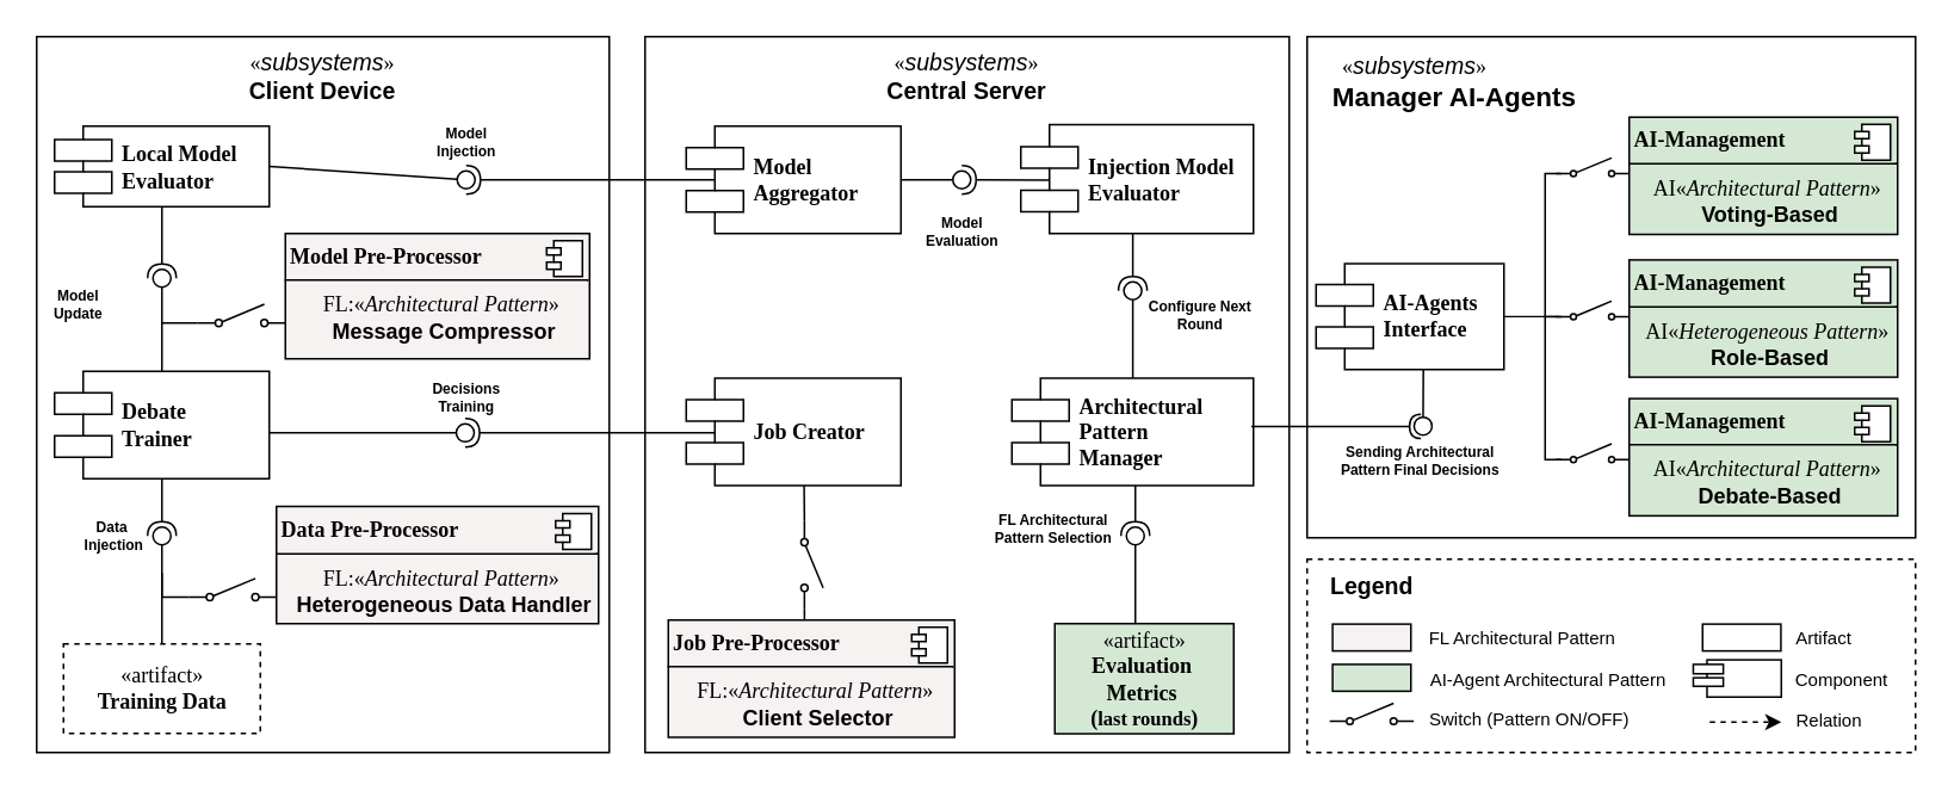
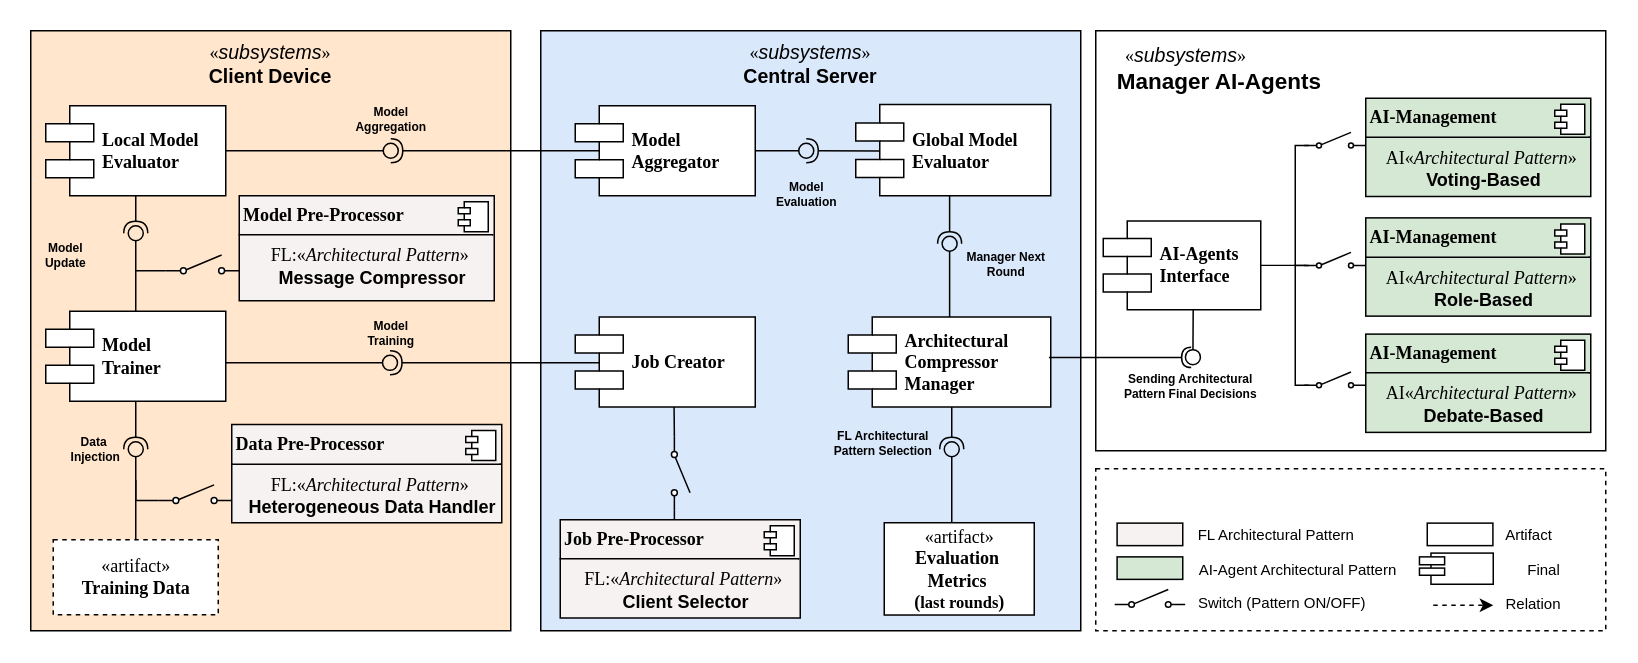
- <mxCell id="59" value="Model&lt;div&gt;Injection&lt;/div&gt;" style="text;align=center;fontStyle=1;verticalAlign=middle;spacingLeft=3;spacingRight=3;strokeColor=none;rotatable=0;points=[[0,0.5],[1,0.5]];portConstraint=eastwest;html=1;fontSize=8;" vertex="1" parent="1"><mxGeometry x="245" y="65.75" width="30" height="26" as="geometry" /></mxCell>
+ <mxCell id="59" value="Model&lt;div&gt;Aggregation&lt;/div&gt;" style="text;align=center;fontStyle=1;verticalAlign=middle;spacingLeft=3;spacingRight=3;strokeColor=none;rotatable=0;points=[[0,0.5],[1,0.5]];portConstraint=eastwest;html=1;fontSize=8;" vertex="1" parent="1"><mxGeometry x="245" y="65.75" width="30" height="26" as="geometry" /></mxCell>
- <mxCell id="6" value="&lt;b&gt;Local Model &lt;br&gt;Evaluator&lt;/b&gt;" style="shape=component;align=left;spacingLeft=36;rounded=0;shadow=0;comic=0;labelBackgroundColor=none;strokeWidth=1;fontFamily=CMU Serif;fontSize=12;html=1;" parent="1" vertex="1"><mxGeometry x="30" y="70" width="120" height="45" as="geometry" /></mxCell>
+ <mxCell id="6" value="&lt;b&gt;Local Model &lt;br&gt;Evaluator&lt;/b&gt;" style="shape=component;align=left;spacingLeft=36;rounded=0;shadow=0;comic=0;labelBackgroundColor=none;strokeWidth=1;fontFamily=CMU Serif;fontSize=12;html=1;" parent="1" vertex="1"><mxGeometry x="30" y="70" width="120" height="60" as="geometry" /></mxCell>
- <mxCell id="69" value="&lt;b&gt;Injection Model&lt;/b&gt;&lt;div&gt;&lt;b&gt;Evaluator&lt;/b&gt;&lt;/div&gt;" style="shape=component;align=left;spacingLeft=36;rounded=0;shadow=0;comic=0;labelBackgroundColor=none;strokeWidth=1;fontFamily=CMU Serif;fontSize=12;html=1;" vertex="1" parent="1"><mxGeometry x="570" y="69.22" width="130" height="60.78" as="geometry" /></mxCell>
+ <mxCell id="69" value="&lt;b&gt;Global Model&lt;/b&gt;&lt;div&gt;&lt;b&gt;Evaluator&lt;/b&gt;&lt;/div&gt;" style="shape=component;align=left;spacingLeft=36;rounded=0;shadow=0;comic=0;labelBackgroundColor=none;strokeWidth=1;fontFamily=CMU Serif;fontSize=12;html=1;" vertex="1" parent="1"><mxGeometry x="570" y="69.22" width="130" height="60.78" as="geometry" /></mxCell>
- <mxCell id="23" value="&lt;p style=&quot;text-align: left; margin: 6px 0px 0px;&quot;&gt;&lt;b&gt;&amp;nbsp;&lt;/b&gt;&lt;b style=&quot;background-color: transparent; color: light-dark(rgb(0, 0, 0), rgb(255, 255, 255));&quot;&gt;AI-Management&lt;/b&gt;&lt;/p&gt;&lt;hr style=&quot;border-style:solid;&quot; size=&quot;1&quot;&gt;&lt;p style=&quot;margin:0px;margin-left:8px;&quot;&gt;&lt;span style=&quot;background-color: transparent; color: light-dark(rgb(0, 0, 0), rgb(255, 255, 255)); text-wrap-mode: nowrap;&quot;&gt;AI«&lt;/span&gt;&lt;i style=&quot;background-color: transparent; color: light-dark(rgb(0, 0, 0), rgb(255, 255, 255));&quot;&gt;Heterogeneous Pattern&lt;/i&gt;&lt;span style=&quot;background-color: transparent; color: light-dark(rgb(0, 0, 0), rgb(255, 255, 255)); text-wrap-mode: nowrap;&quot;&gt;»&lt;/span&gt;&amp;nbsp;&lt;/p&gt;&lt;p style=&quot;margin:0px;margin-left:8px;&quot;&gt;&lt;b&gt;&lt;font face=&quot;Helvetica&quot;&gt;Role-Based&lt;/font&gt;&lt;/b&gt;&lt;/p&gt;" style="align=center;overflow=fill;html=1;dropTarget=0;whiteSpace=wrap;fillStyle=auto;fillColor=#d5e8d4;fontFamily=CMU Serif;strokeColor=light-dark(#000000, #446e2c);" vertex="1" parent="1"><mxGeometry x="910" y="144.75" width="150" height="65.5" as="geometry" /></mxCell>
+ <mxCell id="23" value="&lt;p style=&quot;text-align: left; margin: 6px 0px 0px;&quot;&gt;&lt;b&gt;&amp;nbsp;&lt;/b&gt;&lt;b style=&quot;background-color: transparent; color: light-dark(rgb(0, 0, 0), rgb(255, 255, 255));&quot;&gt;AI-Management&lt;/b&gt;&lt;/p&gt;&lt;hr style=&quot;border-style:solid;&quot; size=&quot;1&quot;&gt;&lt;p style=&quot;margin:0px;margin-left:8px;&quot;&gt;&lt;span style=&quot;background-color: transparent; color: light-dark(rgb(0, 0, 0), rgb(255, 255, 255)); text-wrap-mode: nowrap;&quot;&gt;AI«&lt;/span&gt;&lt;i style=&quot;background-color: transparent; color: light-dark(rgb(0, 0, 0), rgb(255, 255, 255));&quot;&gt;Architectural Pattern&lt;/i&gt;&lt;span style=&quot;background-color: transparent; color: light-dark(rgb(0, 0, 0), rgb(255, 255, 255)); text-wrap-mode: nowrap;&quot;&gt;»&lt;/span&gt;&amp;nbsp;&lt;/p&gt;&lt;p style=&quot;margin:0px;margin-left:8px;&quot;&gt;&lt;b&gt;&lt;font face=&quot;Helvetica&quot;&gt;Role-Based&lt;/font&gt;&lt;/b&gt;&lt;/p&gt;" style="align=center;overflow=fill;html=1;dropTarget=0;whiteSpace=wrap;fillStyle=auto;fillColor=#d5e8d4;fontFamily=CMU Serif;strokeColor=light-dark(#000000, #446e2c);" vertex="1" parent="1"><mxGeometry x="910" y="144.75" width="150" height="65.5" as="geometry" /></mxCell>
- <mxCell id="81" value="Configure Next&lt;div&gt;Round&lt;/div&gt;" style="text;align=center;fontStyle=1;verticalAlign=middle;spacingLeft=3;spacingRight=3;strokeColor=none;rotatable=0;points=[[0,0.5],[1,0.5]];portConstraint=eastwest;html=1;fontSize=8;" vertex="1" parent="1"><mxGeometry x="655" y="163.37" width="30" height="26" as="geometry" /></mxCell>
+ <mxCell id="81" value="Manager Next&lt;div&gt;Round&lt;/div&gt;" style="text;align=center;fontStyle=1;verticalAlign=middle;spacingLeft=3;spacingRight=3;strokeColor=none;rotatable=0;points=[[0,0.5],[1,0.5]];portConstraint=eastwest;html=1;fontSize=8;" vertex="1" parent="1"><mxGeometry x="655" y="163.37" width="30" height="26" as="geometry" /></mxCell>
- <mxCell id="5" value="&lt;div&gt;&lt;font style=&quot;font-size: 13px;&quot;&gt;&lt;span style=&quot;font-family: &amp;quot;CMU Serif&amp;quot;; text-wrap-mode: nowrap; background-color: transparent; color: light-dark(rgb(0, 0, 0), rgb(255, 255, 255)); font-size: 12px;&quot;&gt;«&lt;/span&gt;&lt;i&gt;subsystems&lt;/i&gt;&lt;/font&gt;&lt;span style=&quot;font-family: &amp;quot;CMU Serif&amp;quot;; text-wrap-mode: nowrap; background-color: transparent; color: light-dark(rgb(0, 0, 0), rgb(255, 255, 255));&quot;&gt;»&lt;/span&gt;&lt;/div&gt;&lt;b&gt;&lt;font style=&quot;font-size: 13px;&quot;&gt;Client Device&lt;/font&gt;&lt;/b&gt;" style="html=1;whiteSpace=wrap;align=center;verticalAlign=top;" vertex="1" parent="1"><mxGeometry x="20" y="20" width="320" height="400" as="geometry" /></mxCell>
+ <mxCell id="5" value="&lt;div&gt;&lt;font style=&quot;font-size: 13px;&quot;&gt;&lt;span style=&quot;font-family: &amp;quot;CMU Serif&amp;quot;; text-wrap-mode: nowrap; background-color: transparent; color: light-dark(rgb(0, 0, 0), rgb(255, 255, 255)); font-size: 12px;&quot;&gt;«&lt;/span&gt;&lt;i&gt;subsystems&lt;/i&gt;&lt;/font&gt;&lt;span style=&quot;font-family: &amp;quot;CMU Serif&amp;quot;; text-wrap-mode: nowrap; background-color: transparent; color: light-dark(rgb(0, 0, 0), rgb(255, 255, 255));&quot;&gt;»&lt;/span&gt;&lt;/div&gt;&lt;b&gt;&lt;font style=&quot;font-size: 13px;&quot;&gt;Client Device&lt;/font&gt;&lt;/b&gt;" style="html=1;whiteSpace=wrap;align=center;verticalAlign=top;fillColor=#ffe6cc;" vertex="1" parent="1"><mxGeometry x="20" y="20" width="320" height="400" as="geometry" /></mxCell>
- <mxCell id="4" value="&lt;div&gt;&lt;span style=&quot;font-family: &amp;quot;CMU Serif&amp;quot;; text-wrap-mode: nowrap; background-color: transparent; color: light-dark(rgb(0, 0, 0), rgb(255, 255, 255));&quot;&gt;«&lt;/span&gt;&lt;i style=&quot;font-size: 13px;&quot;&gt;subsystems&lt;/i&gt;&lt;b&gt;&lt;font style=&quot;font-size: 13px;&quot;&gt;&lt;/font&gt;&lt;/b&gt;&lt;span style=&quot;font-family: &amp;quot;CMU Serif&amp;quot;; text-wrap-mode: nowrap; background-color: transparent; color: light-dark(rgb(0, 0, 0), rgb(255, 255, 255));&quot;&gt;»&lt;/span&gt;&lt;/div&gt;&lt;b&gt;&lt;font style=&quot;font-size: 13px;&quot;&gt;Central Server&lt;/font&gt;&lt;/b&gt;" style="html=1;whiteSpace=wrap;align=center;verticalAlign=top;" vertex="1" parent="1"><mxGeometry x="360" y="20" width="360" height="400" as="geometry" /></mxCell>
+ <mxCell id="4" value="&lt;div&gt;&lt;span style=&quot;font-family: &amp;quot;CMU Serif&amp;quot;; text-wrap-mode: nowrap; background-color: transparent; color: light-dark(rgb(0, 0, 0), rgb(255, 255, 255));&quot;&gt;«&lt;/span&gt;&lt;i style=&quot;font-size: 13px;&quot;&gt;subsystems&lt;/i&gt;&lt;b&gt;&lt;font style=&quot;font-size: 13px;&quot;&gt;&lt;/font&gt;&lt;/b&gt;&lt;span style=&quot;font-family: &amp;quot;CMU Serif&amp;quot;; text-wrap-mode: nowrap; background-color: transparent; color: light-dark(rgb(0, 0, 0), rgb(255, 255, 255));&quot;&gt;»&lt;/span&gt;&lt;/div&gt;&lt;b&gt;&lt;font style=&quot;font-size: 13px;&quot;&gt;Central Server&lt;/font&gt;&lt;/b&gt;" style="html=1;whiteSpace=wrap;align=center;verticalAlign=top;fillColor=#dae8fc;" vertex="1" parent="1"><mxGeometry x="360" y="20" width="360" height="400" as="geometry" /></mxCell>
- <mxCell id="61" value="Decisions&lt;div&gt;Training&lt;/div&gt;" style="text;align=center;fontStyle=1;verticalAlign=middle;spacingLeft=3;spacingRight=3;strokeColor=none;rotatable=0;points=[[0,0.5],[1,0.5]];portConstraint=eastwest;html=1;fontSize=8;" vertex="1" parent="1"><mxGeometry x="245" y="209" width="30" height="26" as="geometry" /></mxCell>
+ <mxCell id="61" value="Model&lt;div&gt;Training&lt;/div&gt;" style="text;align=center;fontStyle=1;verticalAlign=middle;spacingLeft=3;spacingRight=3;strokeColor=none;rotatable=0;points=[[0,0.5],[1,0.5]];portConstraint=eastwest;html=1;fontSize=8;" vertex="1" parent="1"><mxGeometry x="245" y="209" width="30" height="26" as="geometry" /></mxCell>
- <mxCell id="7" value="&lt;b&gt;Debate&amp;nbsp;&lt;/b&gt;&lt;div&gt;&lt;b&gt;Trainer&lt;/b&gt;&lt;/div&gt;" style="shape=component;align=left;spacingLeft=36;rounded=0;shadow=0;comic=0;labelBackgroundColor=none;strokeWidth=1;fontFamily=CMU Serif;fontSize=12;html=1;" vertex="1" parent="1"><mxGeometry x="30" y="207" width="120" height="60" as="geometry" /></mxCell>
+ <mxCell id="7" value="&lt;b&gt;Model&amp;nbsp;&lt;/b&gt;&lt;div&gt;&lt;b&gt;Trainer&lt;/b&gt;&lt;/div&gt;" style="shape=component;align=left;spacingLeft=36;rounded=0;shadow=0;comic=0;labelBackgroundColor=none;strokeWidth=1;fontFamily=CMU Serif;fontSize=12;html=1;" vertex="1" parent="1"><mxGeometry x="30" y="207" width="120" height="60" as="geometry" /></mxCell>
- <mxCell id="80" value="&lt;b&gt;Architectural&amp;nbsp;&lt;/b&gt;&lt;div&gt;&lt;b&gt;Pattern&amp;nbsp;&lt;/b&gt;&lt;/div&gt;&lt;div&gt;&lt;b&gt;Manager&lt;/b&gt;&lt;/div&gt;" style="shape=component;align=left;spacingLeft=36;rounded=0;shadow=0;comic=0;labelBackgroundColor=none;strokeWidth=1;fontFamily=CMU Serif;fontSize=12;html=1;" vertex="1" parent="1"><mxGeometry x="565" y="210.75" width="135" height="60" as="geometry" /></mxCell>
+ <mxCell id="80" value="&lt;b&gt;Architectural&amp;nbsp;&lt;/b&gt;&lt;div&gt;&lt;b&gt;Compressor&amp;nbsp;&lt;/b&gt;&lt;/div&gt;&lt;div&gt;&lt;b&gt;Manager&lt;/b&gt;&lt;/div&gt;" style="shape=component;align=left;spacingLeft=36;rounded=0;shadow=0;comic=0;labelBackgroundColor=none;strokeWidth=1;fontFamily=CMU Serif;fontSize=12;html=1;" vertex="1" parent="1"><mxGeometry x="565" y="210.75" width="135" height="60" as="geometry" /></mxCell>
- <mxCell id="36" value="Legend" style="text;html=1;align=center;verticalAlign=middle;whiteSpace=wrap;rounded=0;fontColor=light-dark(#000000, #8396aa);fontSize=13;fontStyle=1" vertex="1" parent="1"><mxGeometry x="745" y="312" width="43" height="30" as="geometry" /></mxCell>
- <mxCell id="76" value="«artifact»&lt;br&gt;&lt;b&gt;Evaluation&amp;nbsp;&lt;/b&gt;&lt;div&gt;&lt;b&gt;Metrics&amp;nbsp;&lt;/b&gt;&lt;/div&gt;&lt;div&gt;&lt;b&gt;(&lt;font style=&quot;font-size: 11px;&quot;&gt;last rounds&lt;/font&gt;)&lt;/b&gt;&lt;/div&gt;" style="html=1;rounded=0;shadow=0;comic=0;labelBackgroundColor=none;strokeWidth=1;fontFamily=CMU Serif;fontSize=12;align=center;fillColor=#d5e8d4;" vertex="1" parent="1"><mxGeometry x="589" y="347.99" width="100" height="61.53" as="geometry" /></mxCell>
+ <mxCell id="76" value="«artifact»&lt;br&gt;&lt;b&gt;Evaluation&amp;nbsp;&lt;/b&gt;&lt;div&gt;&lt;b&gt;Metrics&amp;nbsp;&lt;/b&gt;&lt;/div&gt;&lt;div&gt;&lt;b&gt;(&lt;font style=&quot;font-size: 11px;&quot;&gt;last rounds&lt;/font&gt;)&lt;/b&gt;&lt;/div&gt;" style="html=1;rounded=0;shadow=0;comic=0;labelBackgroundColor=none;strokeWidth=1;fontFamily=CMU Serif;fontSize=12;align=center;" vertex="1" parent="1"><mxGeometry x="589" y="347.99" width="100" height="61.53" as="geometry" /></mxCell>
- <mxCell id="43" value="Component" style="text;html=1;align=center;verticalAlign=middle;whiteSpace=wrap;rounded=0;fontColor=#000000;fontSize=10;" vertex="1" parent="1"><mxGeometry x="1009" y="364.36" width="40" height="30" as="geometry" /></mxCell>
+ <mxCell id="43" value="Final" style="text;html=1;align=center;verticalAlign=middle;whiteSpace=wrap;rounded=0;fontColor=#000000;fontSize=10;" vertex="1" parent="1"><mxGeometry x="1009" y="364.36" width="40" height="30" as="geometry" /></mxCell>
